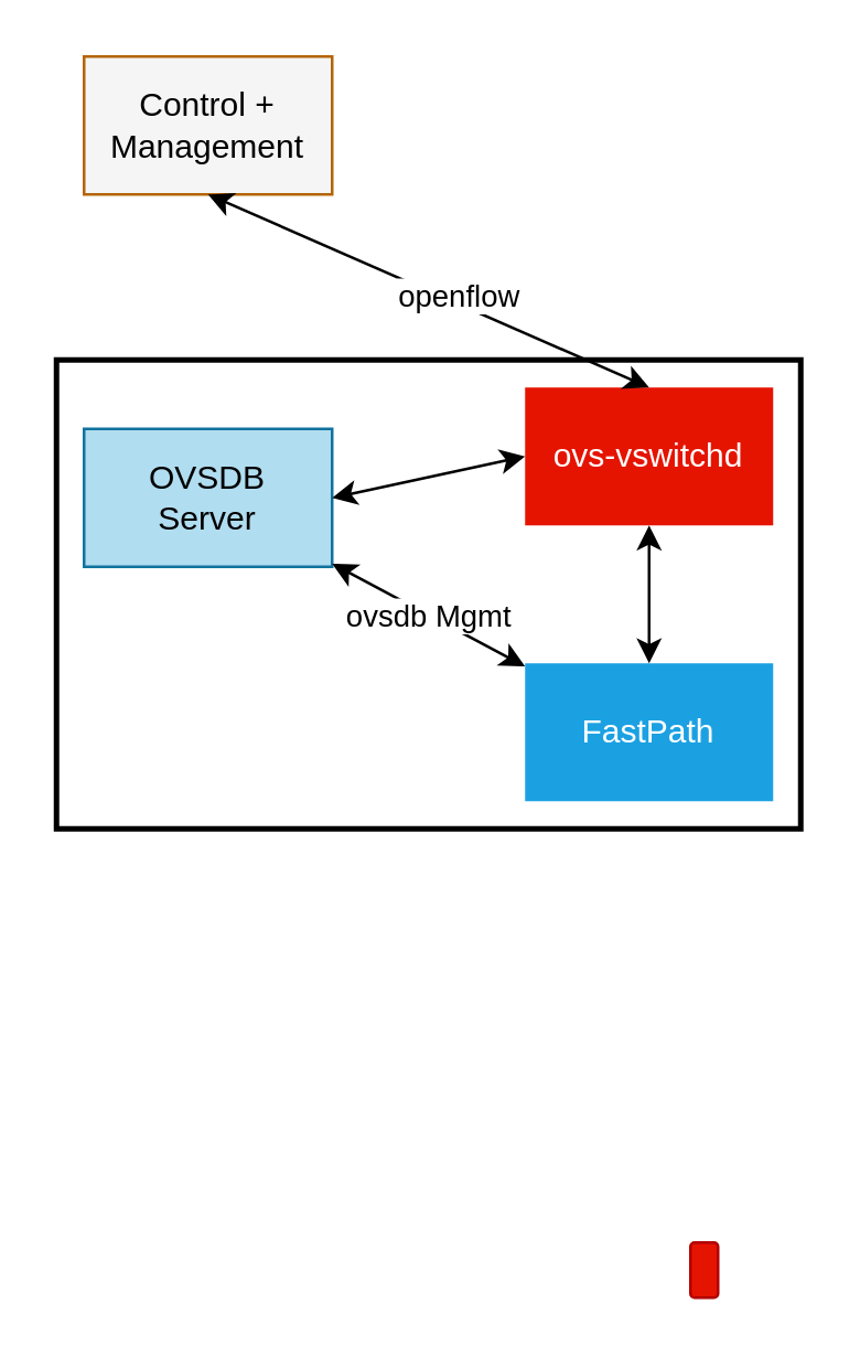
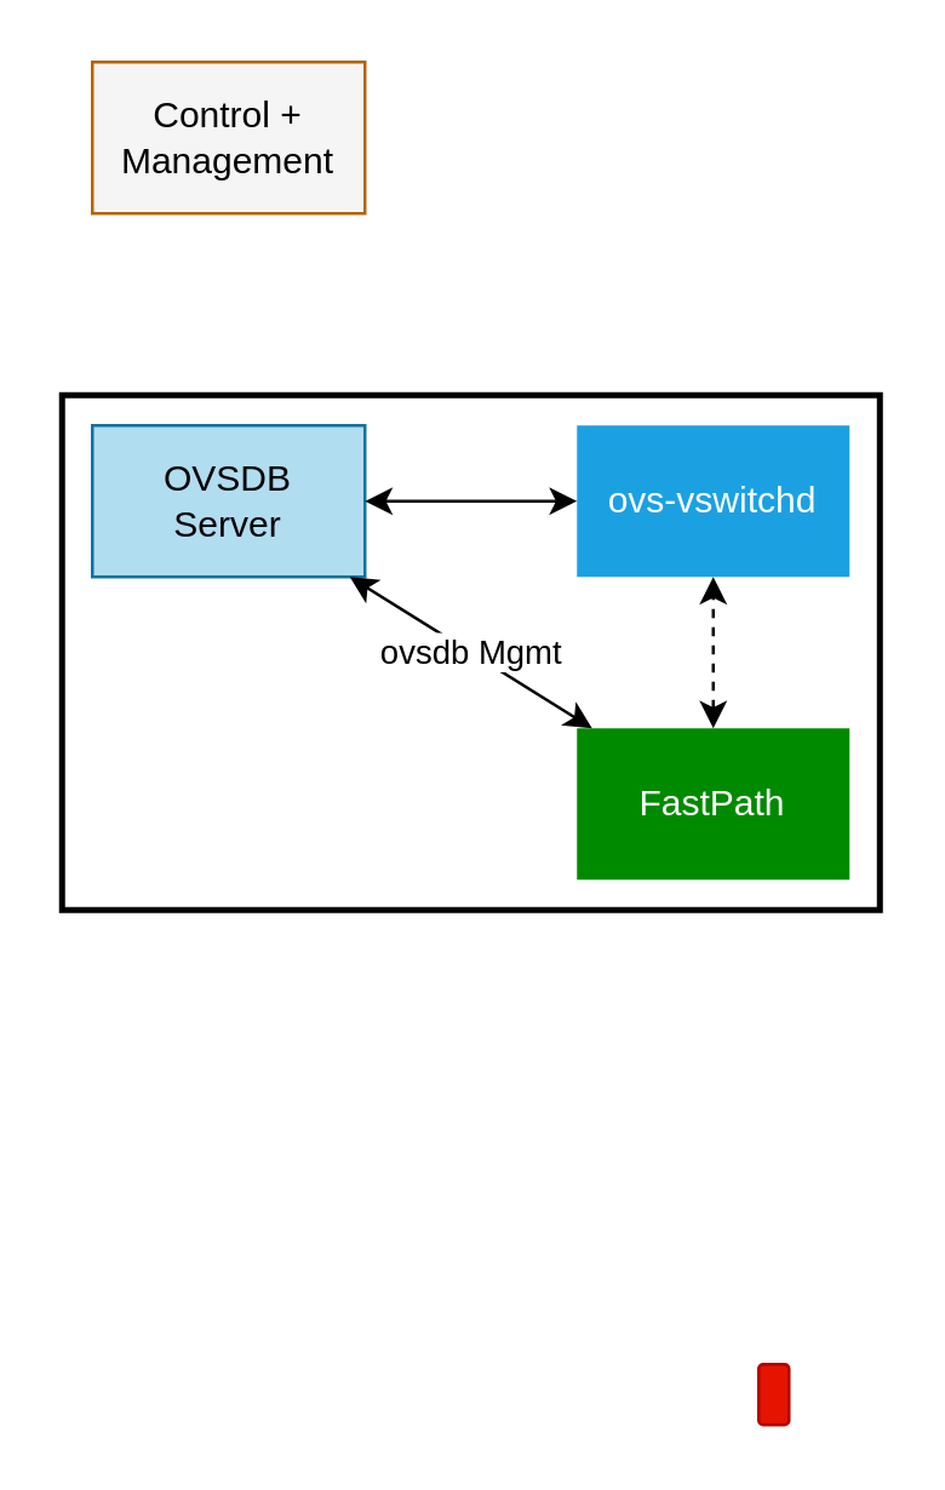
- <mxCell id="10" value="" style="endArrow=classic;startArrow=classic;html=1;entryX=0.5;entryY=1;entryDx=0;entryDy=0;exitX=0.5;exitY=0;exitDx=0;exitDy=0;" edge="1" parent="1" source="4" target="2"><mxGeometry width="50" height="50" relative="1" as="geometry"><mxPoint x="85" y="150" as="sourcePoint" /><mxPoint x="85" y="80" as="targetPoint" /></mxGeometry></mxCell>
- <mxCell id="11" value="openflow" style="edgeLabel;html=1;align=center;verticalAlign=middle;resizable=0;points=[];" vertex="1" connectable="0" parent="10"><mxGeometry x="-0.125" y="-3" relative="1" as="geometry"><mxPoint x="-1" as="offset" /></mxGeometry></mxCell>
- <mxCell id="4" value="ovs-vswitchd" style="rounded=0;whiteSpace=wrap;html=1;fillColor=#e51400;fontColor=#ffffff;strokeColor=none;" vertex="1" parent="1"><mxGeometry x="190" y="140" width="90" height="50" as="geometry" /></mxCell>
+ <mxCell id="4" value="ovs-vswitchd" style="rounded=0;whiteSpace=wrap;html=1;fillColor=#1ba1e2;fontColor=#ffffff;strokeColor=none;" vertex="1" parent="1"><mxGeometry x="190" y="140" width="90" height="50" as="geometry" /></mxCell>
- <mxCell id="3" value="OVSDB&lt;br&gt;Server" style="rounded=0;whiteSpace=wrap;html=1;fillColor=#b1ddf0;strokeColor=#10739e;" vertex="1" parent="1"><mxGeometry x="30" y="155" width="90" height="50" as="geometry" /></mxCell>
+ <mxCell id="3" value="OVSDB&lt;br&gt;Server" style="rounded=0;whiteSpace=wrap;html=1;fillColor=#b1ddf0;strokeColor=#10739e;" vertex="1" parent="1"><mxGeometry x="30" y="140" width="90" height="50" as="geometry" /></mxCell>
- <mxCell id="7" value="" style="endArrow=classic;startArrow=classic;html=1;exitX=0.5;exitY=0;exitDx=0;exitDy=0;entryX=0.5;entryY=1;entryDx=0;entryDy=0;" edge="1" parent="1" source="5" target="4"><mxGeometry width="50" height="50" relative="1" as="geometry"><mxPoint x="390" y="270" as="sourcePoint" /><mxPoint x="542" y="-10" as="targetPoint" /></mxGeometry></mxCell>
+ <mxCell id="7" value="" style="endArrow=classic;startArrow=classic;html=1;exitX=0.5;exitY=0;exitDx=0;exitDy=0;entryX=0.5;entryY=1;entryDx=0;entryDy=0;dashed=1;" edge="1" parent="1" source="5" target="4"><mxGeometry width="50" height="50" relative="1" as="geometry"><mxPoint x="390" y="270" as="sourcePoint" /><mxPoint x="542" y="-10" as="targetPoint" /></mxGeometry></mxCell>
- <mxCell id="5" value="FastPath" style="rounded=0;whiteSpace=wrap;html=1;fillColor=#1ba1e2;fontColor=#ffffff;strokeColor=none;" vertex="1" parent="1"><mxGeometry x="190" y="240" width="90" height="50" as="geometry" /></mxCell>
+ <mxCell id="5" value="FastPath" style="rounded=0;whiteSpace=wrap;html=1;fillColor=#008a00;fontColor=#ffffff;strokeColor=none;" vertex="1" parent="1"><mxGeometry x="190" y="240" width="90" height="50" as="geometry" /></mxCell>
